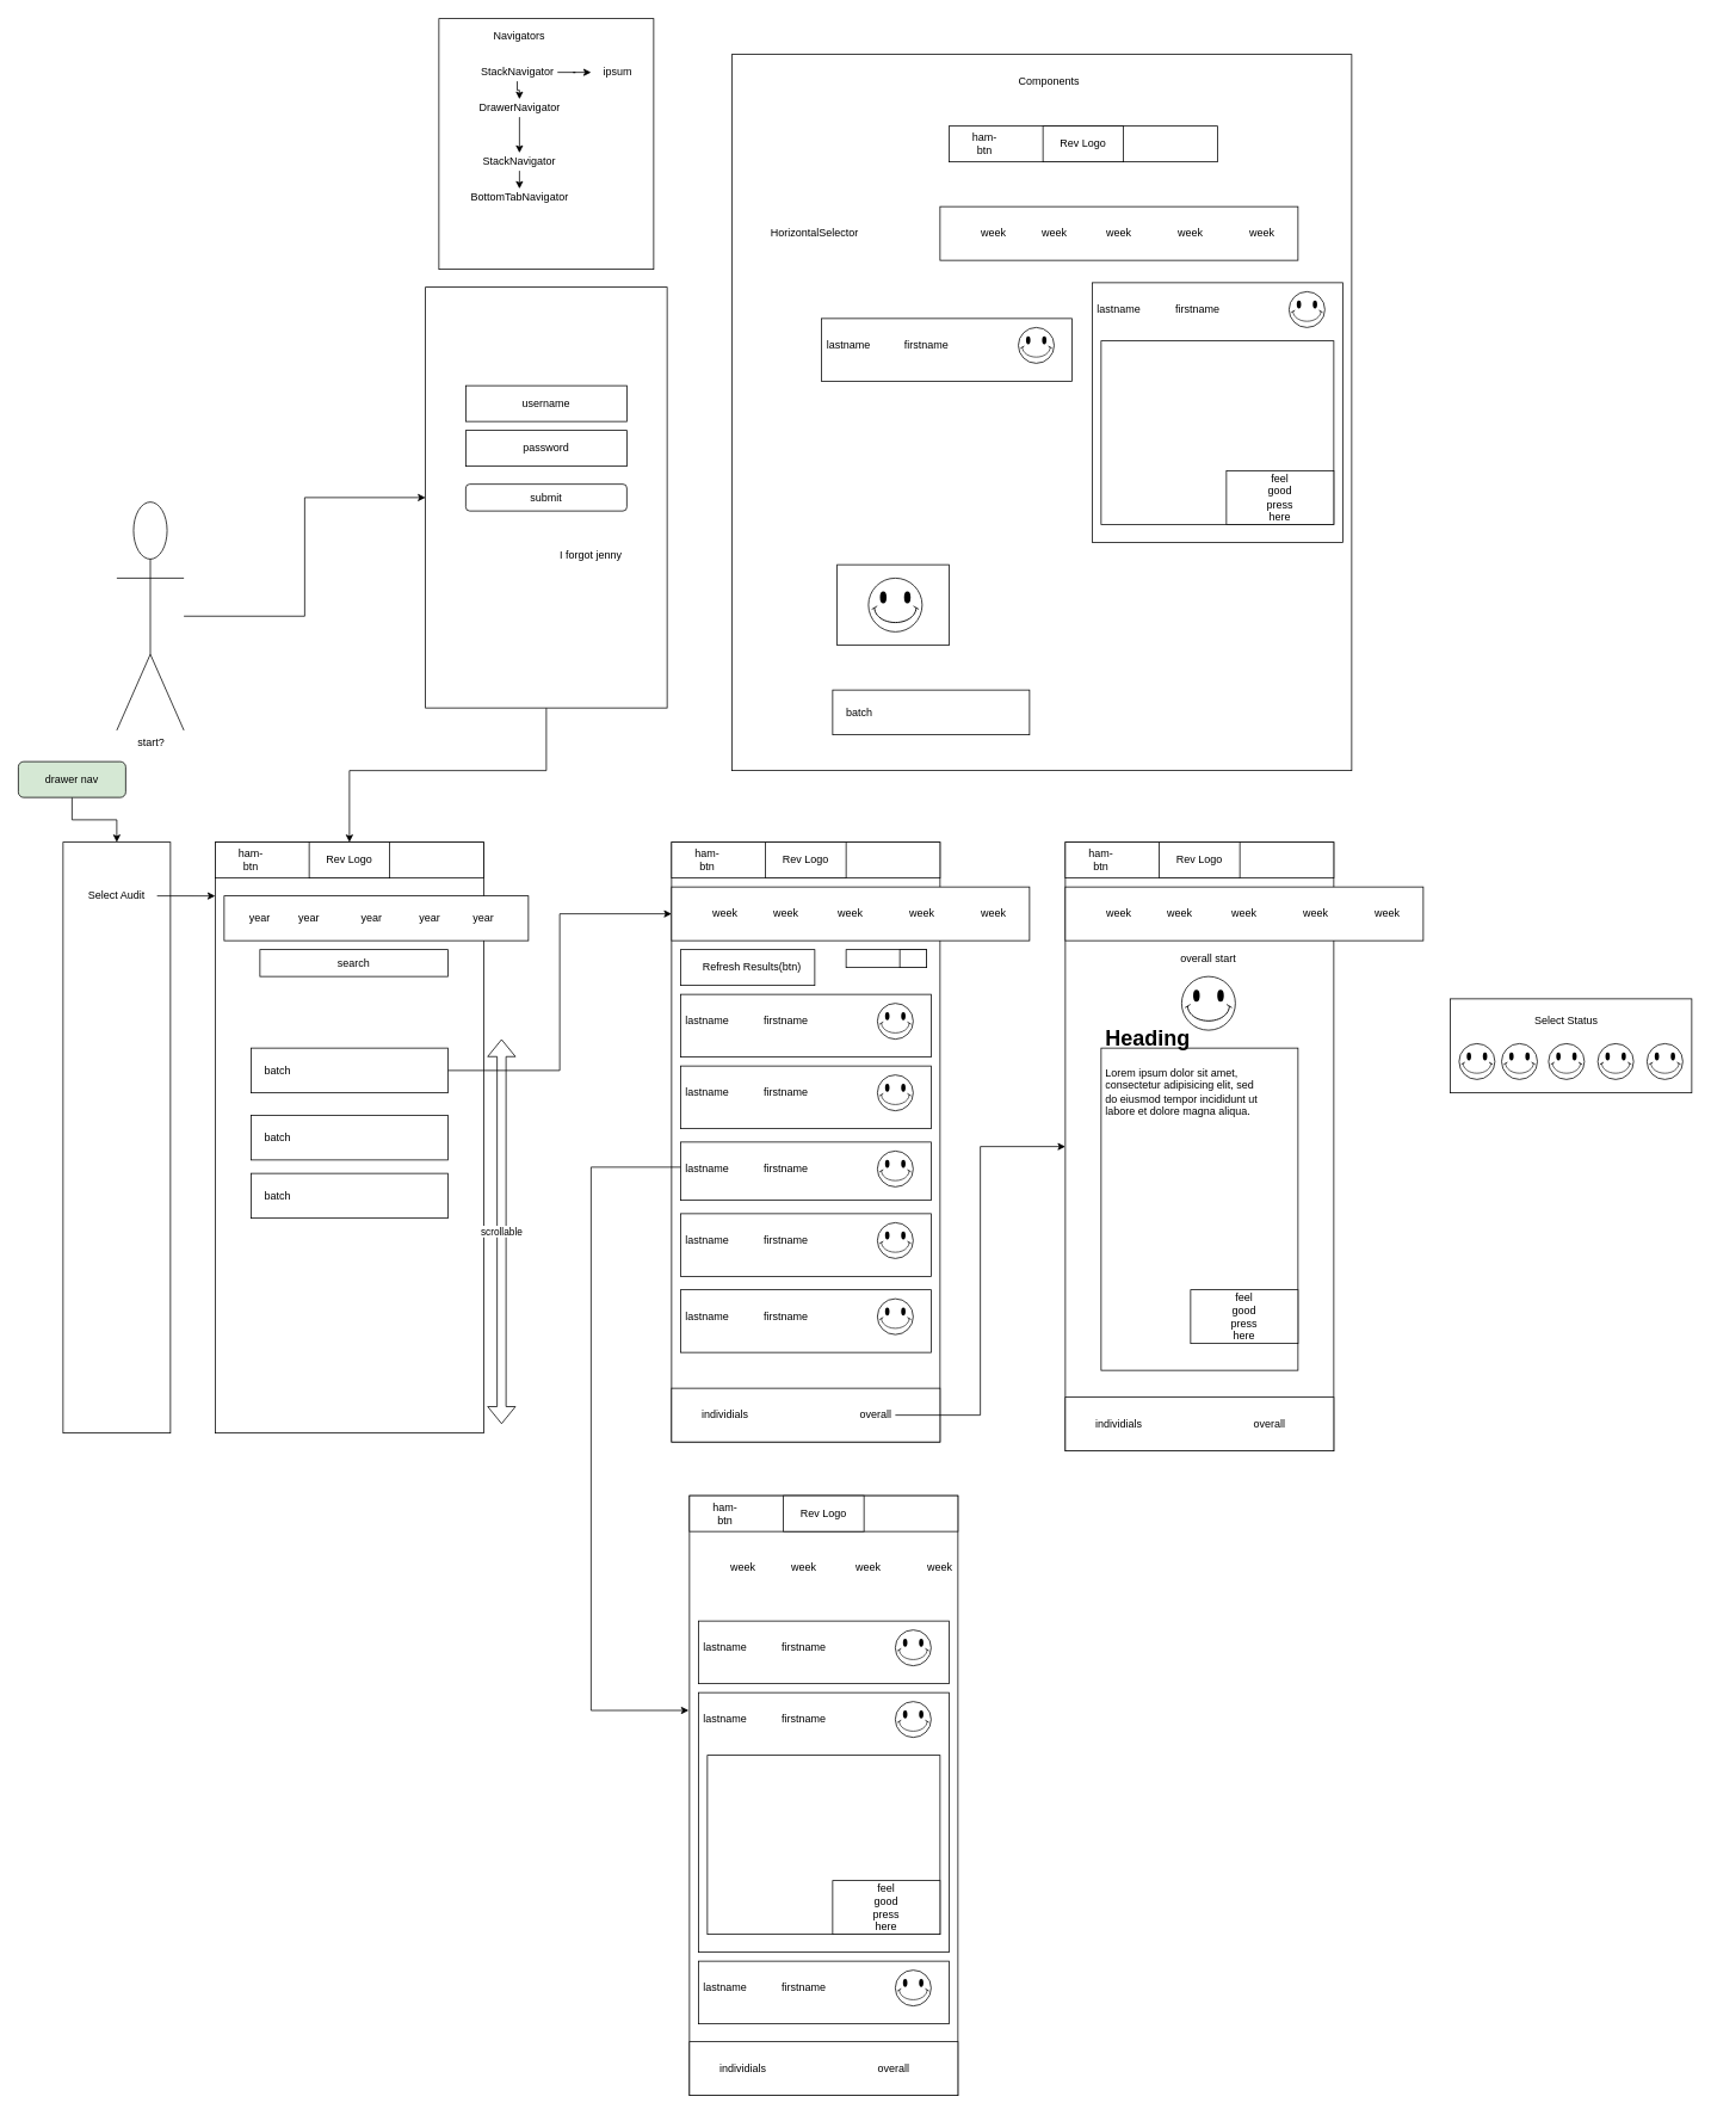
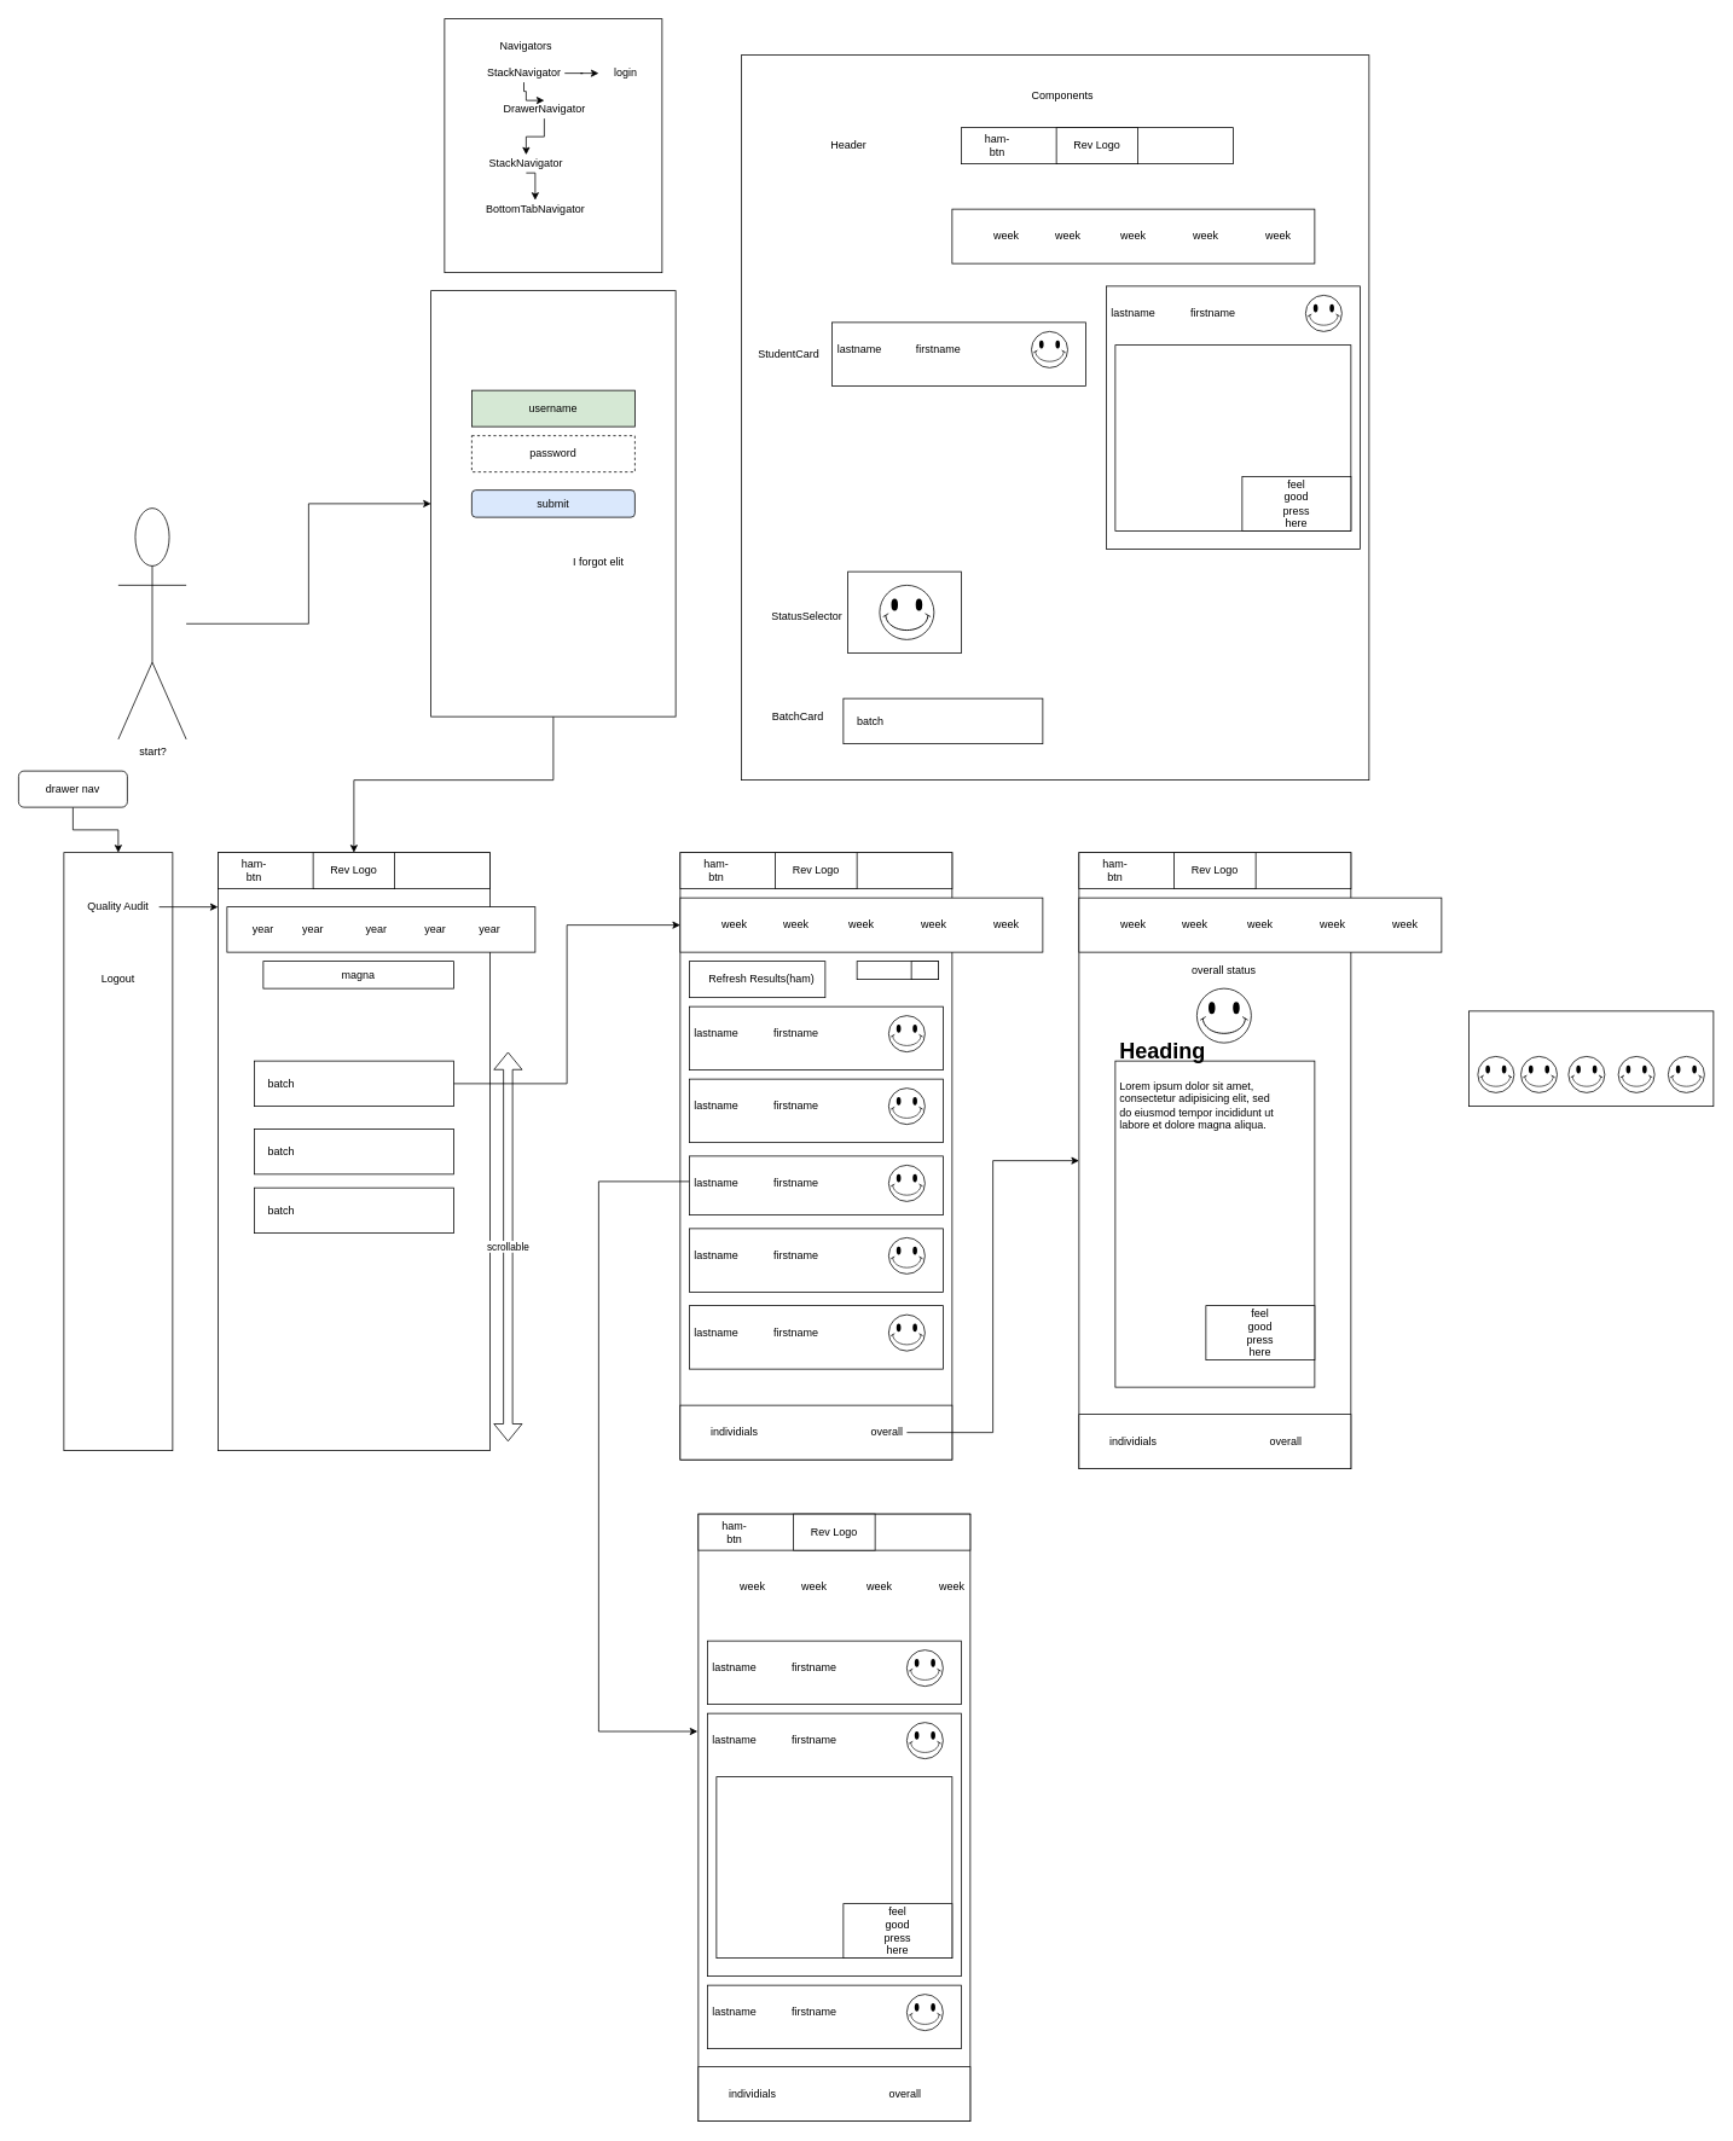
- <mxCell id="149" value="Navigators" style="text;html=1;strokeColor=none;fillColor=none;align=center;verticalAlign=middle;whiteSpace=wrap;rounded=0;" parent="1" vertex="1"><mxGeometry x="550" y="30" width="60" height="20" as="geometry" /></mxCell>
+ <mxCell id="149" value="Navigators" style="text;html=1;strokeColor=none;fillColor=none;align=center;verticalAlign=middle;whiteSpace=wrap;rounded=0;" parent="1" vertex="1"><mxGeometry x="550" y="40" width="60" height="20" as="geometry" /></mxCell>
- <mxCell id="158" value="ipsum" style="text;html=1;strokeColor=none;fillColor=none;align=center;verticalAlign=middle;whiteSpace=wrap;rounded=0;" parent="1" vertex="1"><mxGeometry x="660" y="70" width="60" height="20" as="geometry" /></mxCell>
+ <mxCell id="158" value="login" style="text;html=1;strokeColor=none;fillColor=none;align=center;verticalAlign=middle;whiteSpace=wrap;rounded=0;" parent="1" vertex="1"><mxGeometry x="660" y="70" width="60" height="20" as="geometry" /></mxCell>
- <mxCell id="118" value="Components" style="text;html=1;strokeColor=none;fillColor=none;align=center;verticalAlign=middle;whiteSpace=wrap;rounded=0;" parent="1" vertex="1"><mxGeometry x="1114" y="80" width="116" height="20" as="geometry" /></mxCell>
+ <mxCell id="118" value="Components" style="text;html=1;strokeColor=none;fillColor=none;align=center;verticalAlign=middle;whiteSpace=wrap;rounded=0;" parent="1" vertex="1"><mxGeometry x="1114" y="95" width="116" height="20" as="geometry" /></mxCell>
- <mxCell id="151" value="DrawerNavigator" style="text;html=1;strokeColor=none;fillColor=none;align=center;verticalAlign=middle;whiteSpace=wrap;rounded=0;" parent="1" vertex="1"><mxGeometry x="532.5" y="110" width="95" height="20" as="geometry" /></mxCell>
+ <mxCell id="151" value="DrawerNavigator" style="text;html=1;strokeColor=none;fillColor=none;align=center;verticalAlign=middle;whiteSpace=wrap;rounded=0;" parent="1" vertex="1"><mxGeometry x="552.5" y="110" width="95" height="20" as="geometry" /></mxCell>
+ <mxCell id="122" value="Header" style="text;html=1;strokeColor=none;fillColor=none;align=center;verticalAlign=middle;whiteSpace=wrap;rounded=0;" parent="1" vertex="1"><mxGeometry x="877.5" y="150" width="116" height="20" as="geometry" /></mxCell>
- <mxCell id="152" value="BottomTabNavigator" style="text;html=1;strokeColor=none;fillColor=none;align=center;verticalAlign=middle;whiteSpace=wrap;rounded=0;" parent="1" vertex="1"><mxGeometry x="522.5" y="210" width="115" height="20" as="geometry" /></mxCell>
+ <mxCell id="152" value="BottomTabNavigator" style="text;html=1;strokeColor=none;fillColor=none;align=center;verticalAlign=middle;whiteSpace=wrap;rounded=0;" parent="1" vertex="1"><mxGeometry x="532.5" y="220" width="115" height="20" as="geometry" /></mxCell>
- <mxCell id="140" value="HorizontalSelector" style="text;html=1;strokeColor=none;fillColor=none;align=center;verticalAlign=middle;whiteSpace=wrap;rounded=0;" parent="1" vertex="1"><mxGeometry x="820" y="250" width="180" height="20" as="geometry" /></mxCell>
+ <mxCell id="141" value="StudentCard" style="text;html=1;strokeColor=none;fillColor=none;align=center;verticalAlign=middle;whiteSpace=wrap;rounded=0;" parent="1" vertex="1"><mxGeometry x="850" y="380" width="40" height="20" as="geometry" /></mxCell>
- <mxCell id="111" value="username" style="rounded=0;whiteSpace=wrap;html=1;" parent="1" vertex="1"><mxGeometry x="520" y="430" width="180" height="40" as="geometry" /></mxCell>
+ <mxCell id="111" value="username" style="rounded=0;whiteSpace=wrap;html=1;fillColor=#d5e8d4;" parent="1" vertex="1"><mxGeometry x="520" y="430" width="180" height="40" as="geometry" /></mxCell>
- <mxCell id="112" value="password" style="rounded=0;whiteSpace=wrap;html=1;" parent="1" vertex="1"><mxGeometry x="520" y="480" width="180" height="40" as="geometry" /></mxCell>
+ <mxCell id="112" value="password" style="rounded=0;whiteSpace=wrap;html=1;dashed=1;" parent="1" vertex="1"><mxGeometry x="520" y="480" width="180" height="40" as="geometry" /></mxCell>
- <mxCell id="113" value="submit" style="rounded=1;whiteSpace=wrap;html=1;" parent="1" vertex="1"><mxGeometry x="520" y="540" width="180" height="30" as="geometry" /></mxCell>
+ <mxCell id="113" value="submit" style="rounded=1;whiteSpace=wrap;html=1;fillColor=#dae8fc;" parent="1" vertex="1"><mxGeometry x="520" y="540" width="180" height="30" as="geometry" /></mxCell>
- <mxCell id="114" value="I forgot jenny" style="text;html=1;strokeColor=none;fillColor=none;align=center;verticalAlign=middle;whiteSpace=wrap;rounded=0;" parent="1" vertex="1"><mxGeometry x="600" y="600" width="120" height="40" as="geometry" /></mxCell>
+ <mxCell id="114" value="I forgot elit" style="text;html=1;strokeColor=none;fillColor=none;align=center;verticalAlign=middle;whiteSpace=wrap;rounded=0;" parent="1" vertex="1"><mxGeometry x="600" y="600" width="120" height="40" as="geometry" /></mxCell>
+ <mxCell id="142" value="StatusSelector" style="text;html=1;strokeColor=none;fillColor=none;align=center;verticalAlign=middle;whiteSpace=wrap;rounded=0;" parent="1" vertex="1"><mxGeometry x="870" y="670" width="40" height="20" as="geometry" /></mxCell>
+ <mxCell id="147" value="BatchCard" style="text;html=1;strokeColor=none;fillColor=none;align=center;verticalAlign=middle;whiteSpace=wrap;rounded=0;" parent="1" vertex="1"><mxGeometry x="860" y="780" width="40" height="20" as="geometry" /></mxCell>
- <mxCell id="11" value="drawer nav" style="rounded=1;whiteSpace=wrap;html=1;fillColor=#d5e8d4;" parent="1" vertex="1"><mxGeometry x="20" y="850" width="120" height="40" as="geometry" /></mxCell>
+ <mxCell id="11" value="drawer nav" style="rounded=1;whiteSpace=wrap;html=1;" parent="1" vertex="1"><mxGeometry x="20" y="850" width="120" height="40" as="geometry" /></mxCell>
- <mxCell id="8" value="Select Audit" style="text;html=1;strokeColor=none;fillColor=none;align=center;verticalAlign=middle;whiteSpace=wrap;rounded=0;" parent="1" vertex="1"><mxGeometry x="85" y="990" width="90" height="20" as="geometry" /></mxCell>
+ <mxCell id="8" value="Quality Audit" style="text;html=1;strokeColor=none;fillColor=none;align=center;verticalAlign=middle;whiteSpace=wrap;rounded=0;" parent="1" vertex="1"><mxGeometry x="85" y="990" width="90" height="20" as="geometry" /></mxCell>
- <mxCell id="58" value="overall start" style="text;html=1;strokeColor=none;fillColor=none;align=center;verticalAlign=middle;whiteSpace=wrap;rounded=0;" parent="1" vertex="1"><mxGeometry x="1310" y="1060" width="80" height="20" as="geometry" /></mxCell>
+ <mxCell id="58" value="overall status" style="text;html=1;strokeColor=none;fillColor=none;align=center;verticalAlign=middle;whiteSpace=wrap;rounded=0;" parent="1" vertex="1"><mxGeometry x="1310" y="1060" width="80" height="20" as="geometry" /></mxCell>
- <mxCell id="32" value="search" style="text;html=1;strokeColor=none;fillColor=none;align=center;verticalAlign=middle;whiteSpace=wrap;rounded=0;" parent="1" vertex="1"><mxGeometry x="335" y="1065" width="120" height="20" as="geometry" /></mxCell>
+ <mxCell id="32" value="magna" style="text;html=1;strokeColor=none;fillColor=none;align=center;verticalAlign=middle;whiteSpace=wrap;rounded=0;" parent="1" vertex="1"><mxGeometry x="335" y="1065" width="120" height="20" as="geometry" /></mxCell>
+ <mxCell id="9" value="Logout" style="text;html=1;strokeColor=none;fillColor=none;align=center;verticalAlign=middle;whiteSpace=wrap;rounded=0;" parent="1" vertex="1"><mxGeometry x="110" y="1070" width="40" height="20" as="geometry" /></mxCell>
- <mxCell id="116" value="Refresh Results(btn)" style="text;html=1;strokeColor=none;fillColor=none;align=center;verticalAlign=middle;whiteSpace=wrap;rounded=0;" parent="1" vertex="1"><mxGeometry x="780" y="1070" width="120" height="20" as="geometry" /></mxCell>
+ <mxCell id="116" value="Refresh Results(ham)" style="text;html=1;strokeColor=none;fillColor=none;align=center;verticalAlign=middle;whiteSpace=wrap;rounded=0;" parent="1" vertex="1"><mxGeometry x="780" y="1070" width="120" height="20" as="geometry" /></mxCell>
- <mxCell id="169" value="Select Status" style="text;html=1;strokeColor=none;fillColor=none;align=center;verticalAlign=middle;whiteSpace=wrap;rounded=0;" vertex="1" parent="1"><mxGeometry x="1705" y="1130" width="90" height="20" as="geometry" /></mxCell>
